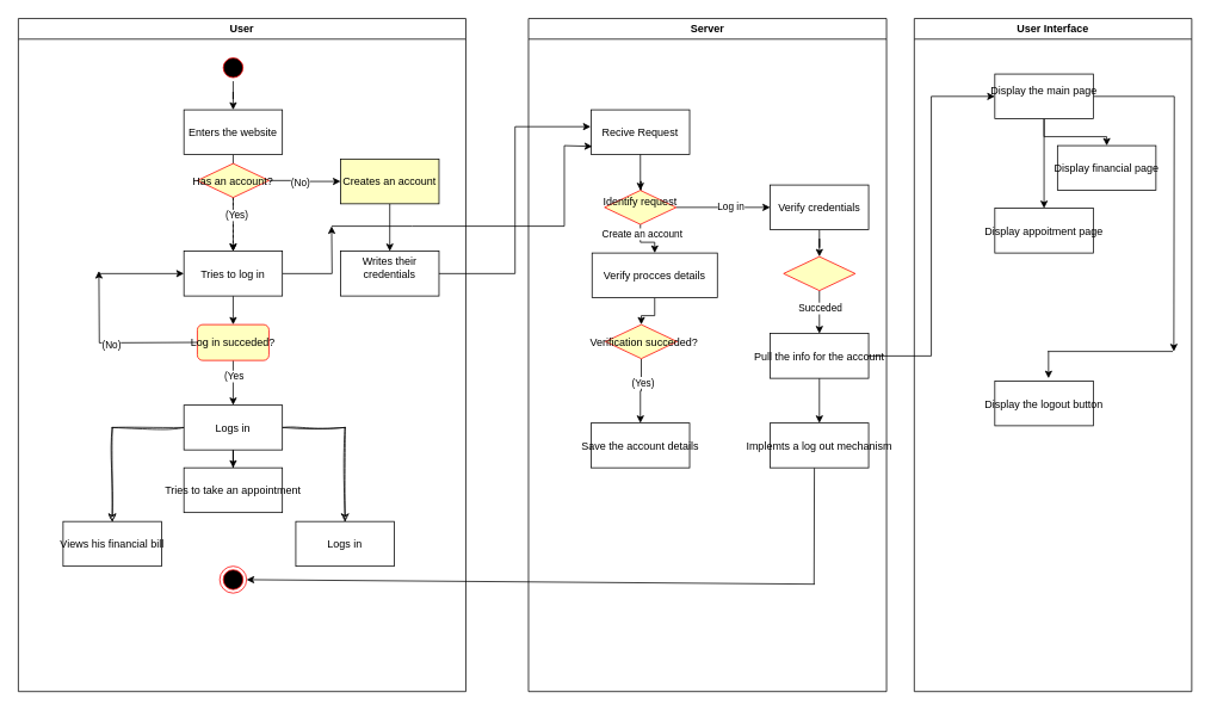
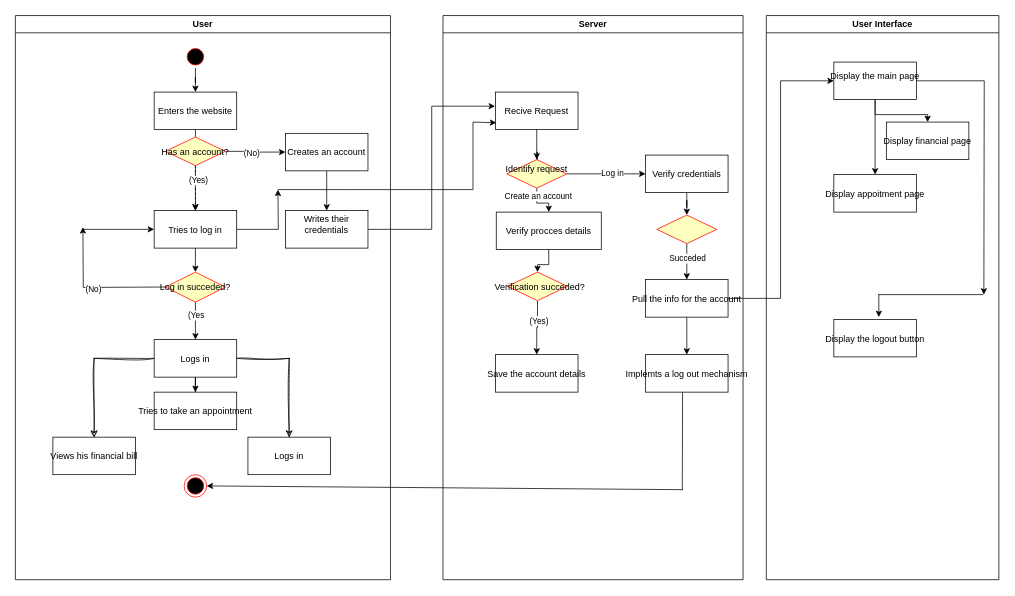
- <mxCell id="16" value="Creates an account" style="fillColor=#ffffc0;" parent="2" vertex="1"><mxGeometry x="360" y="157" width="110" height="50" as="geometry" /></mxCell>
+ <mxCell id="16" value="Creates an account" style="" parent="2" vertex="1"><mxGeometry x="360" y="157" width="110" height="50" as="geometry" /></mxCell>
- <mxCell id="22" value="Log in succeded?" style="fillColor=#ffffc0;strokeColor=#ff0000;rounded=1;" parent="2" vertex="1"><mxGeometry x="200" y="342" width="80" height="40" as="geometry" /></mxCell>
+ <mxCell id="22" value="Log in succeded?" style="rhombus;fillColor=#ffffc0;strokeColor=#ff0000;" parent="2" vertex="1"><mxGeometry x="200" y="342" width="80" height="40" as="geometry" /></mxCell>
